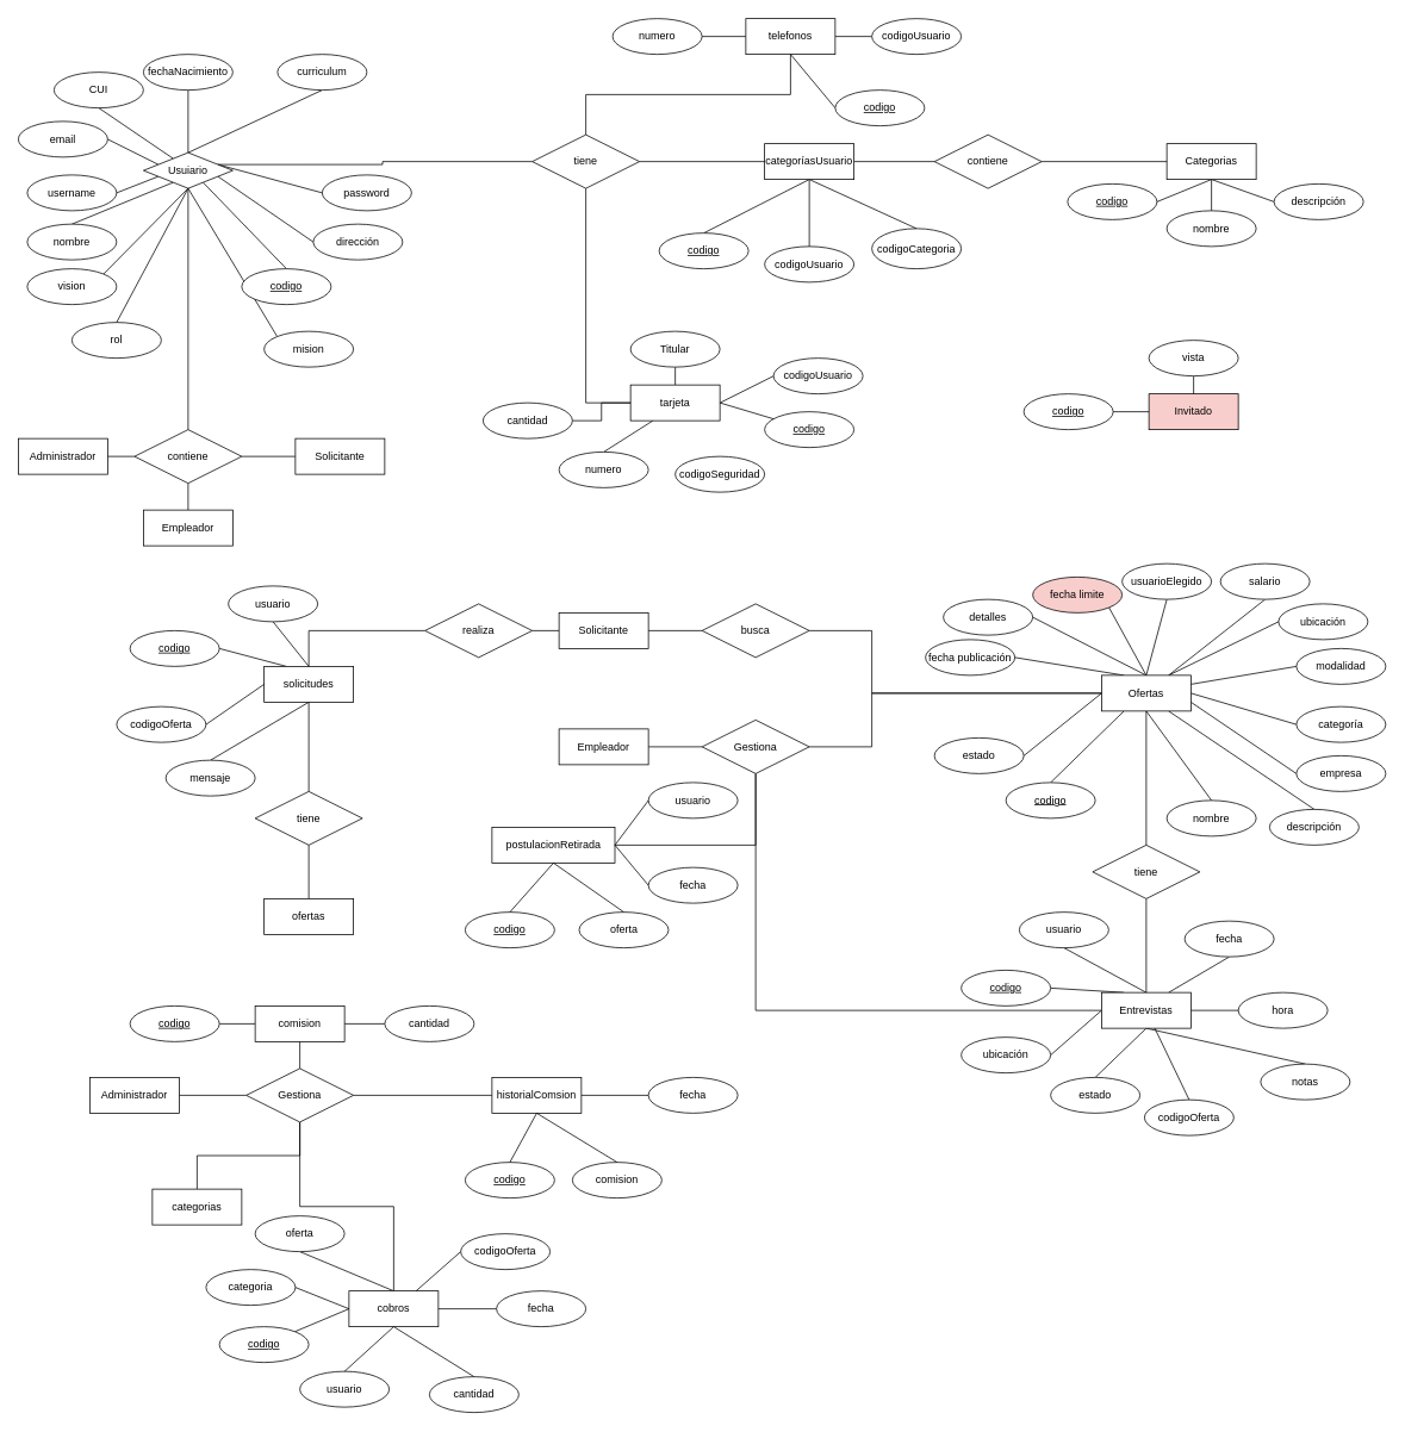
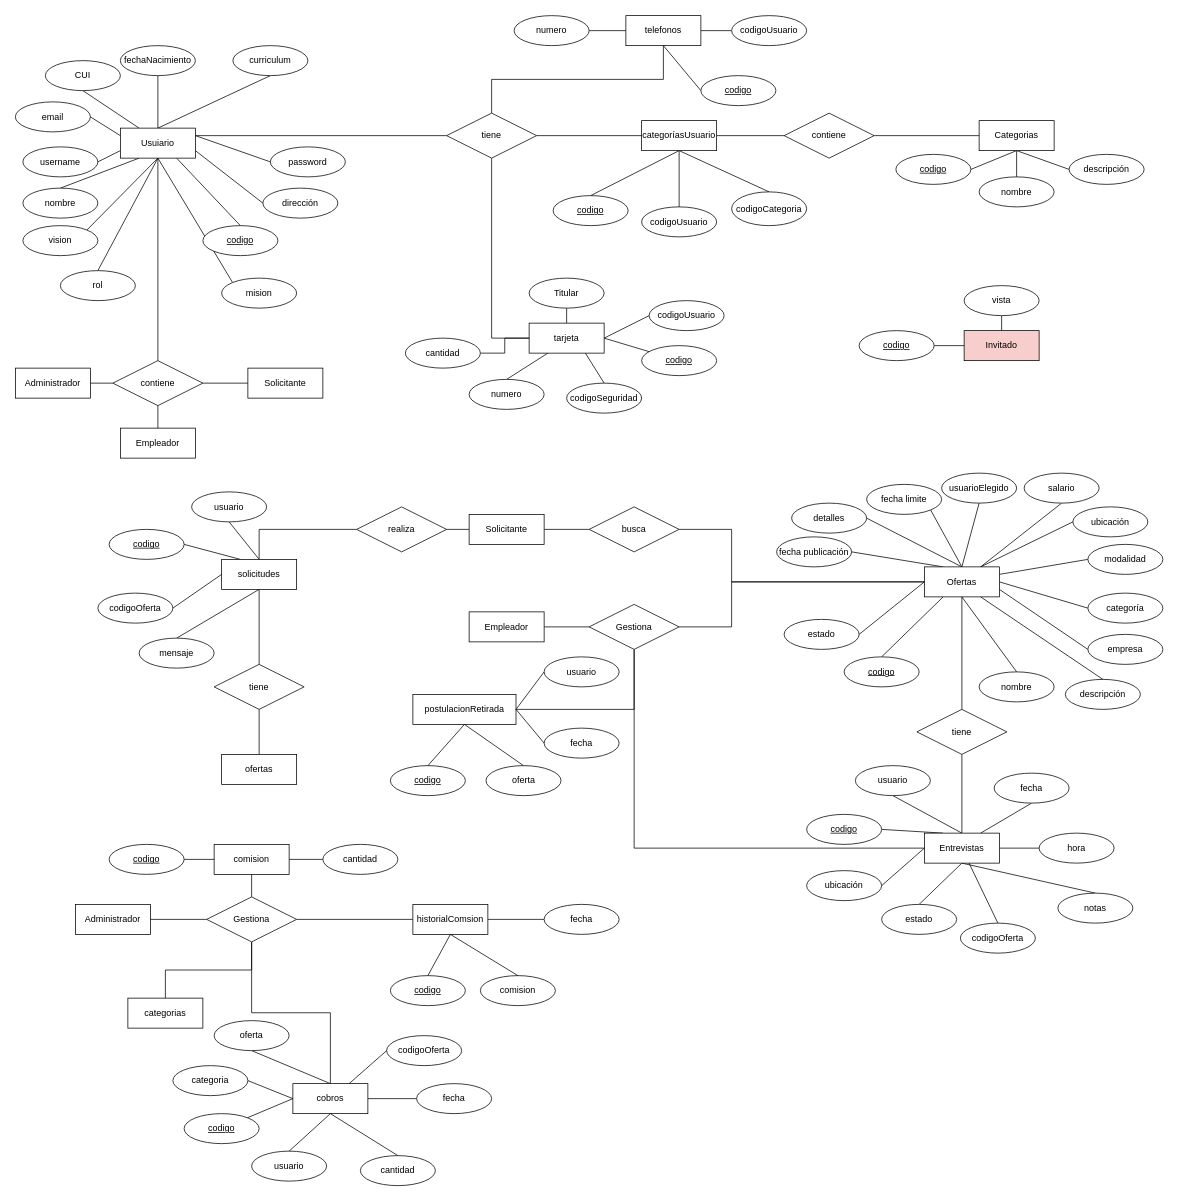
- <mxCell id="15" value="Usuiario" style="rhombus;whiteSpace=wrap;html=1;align=center;" vertex="1" parent="1"><mxGeometry x="160" y="170" width="100" height="40" as="geometry" /></mxCell>
+ <mxCell id="15" value="Usuiario" style="whiteSpace=wrap;html=1;align=center;" vertex="1" parent="1"><mxGeometry x="160" y="170" width="100" height="40" as="geometry" /></mxCell>
+ <mxCell id="63" style="rounded=0;orthogonalLoop=1;jettySize=auto;html=1;exitX=0.75;exitY=1;exitDx=0;exitDy=0;entryX=0.5;entryY=0;entryDx=0;entryDy=0;endArrow=none;endFill=0;" edge="1" parent="1" source="66" target="68"><mxGeometry relative="1" as="geometry" /></mxCell>
- <mxCell id="46" value="fecha limite" style="ellipse;whiteSpace=wrap;html=1;align=center;fillColor=#f8cecc;" vertex="1" parent="1"><mxGeometry x="1155" y="645" width="100" height="40" as="geometry" /></mxCell>
+ <mxCell id="46" value="fecha limite" style="ellipse;whiteSpace=wrap;html=1;align=center;" vertex="1" parent="1"><mxGeometry x="1155" y="645" width="100" height="40" as="geometry" /></mxCell>
